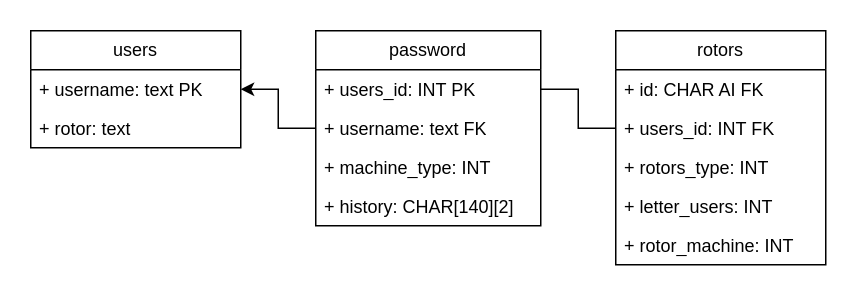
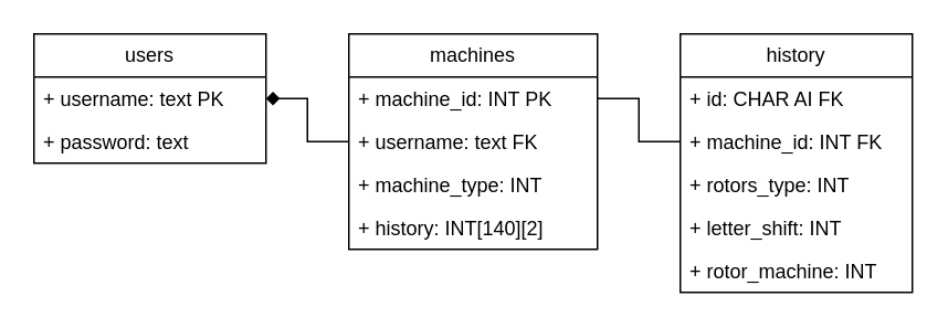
- <mxCell id="5" value="password" style="swimlane;fontStyle=0;childLayout=stackLayout;horizontal=1;startSize=26;fillColor=none;horizontalStack=0;resizeParent=1;resizeParentMax=0;resizeLast=0;collapsible=1;marginBottom=0;whiteSpace=wrap;html=1;" vertex="1" parent="1"><mxGeometry x="210" y="20" width="150" height="130" as="geometry" /></mxCell>
+ <mxCell id="5" value="machines" style="swimlane;fontStyle=0;childLayout=stackLayout;horizontal=1;startSize=26;fillColor=none;horizontalStack=0;resizeParent=1;resizeParentMax=0;resizeLast=0;collapsible=1;marginBottom=0;whiteSpace=wrap;html=1;" vertex="1" parent="1"><mxGeometry x="210" y="20" width="150" height="130" as="geometry" /></mxCell>
- <mxCell id="10" value="rotors" style="swimlane;fontStyle=0;childLayout=stackLayout;horizontal=1;startSize=26;fillColor=none;horizontalStack=0;resizeParent=1;resizeParentMax=0;resizeLast=0;collapsible=1;marginBottom=0;whiteSpace=wrap;html=1;" vertex="1" parent="1"><mxGeometry x="410" y="20" width="140" height="156" as="geometry" /></mxCell>
+ <mxCell id="10" value="history" style="swimlane;fontStyle=0;childLayout=stackLayout;horizontal=1;startSize=26;fillColor=none;horizontalStack=0;resizeParent=1;resizeParentMax=0;resizeLast=0;collapsible=1;marginBottom=0;whiteSpace=wrap;html=1;" vertex="1" parent="1"><mxGeometry x="410" y="20" width="140" height="156" as="geometry" /></mxCell>
- <mxCell id="16" style="edgeStyle=orthogonalEdgeStyle;rounded=0;orthogonalLoop=1;jettySize=auto;html=1;entryX=1;entryY=0.5;entryDx=0;entryDy=0;" edge="1" parent="1" source="7" target="3"><mxGeometry relative="1" as="geometry" /></mxCell>
+ <mxCell id="16" style="edgeStyle=orthogonalEdgeStyle;rounded=0;orthogonalLoop=1;jettySize=auto;html=1;entryX=1;entryY=0.5;entryDx=0;entryDy=0;endArrow=diamond;" edge="1" parent="1" source="7" target="3"><mxGeometry relative="1" as="geometry" /></mxCell>
- <mxCell id="6" value="+ users_id: INT PK" style="text;strokeColor=none;fillColor=none;align=left;verticalAlign=top;spacingLeft=4;spacingRight=4;overflow=hidden;rotatable=0;points=[[0,0.5],[1,0.5]];portConstraint=eastwest;whiteSpace=wrap;html=1;" vertex="1" parent="5"><mxGeometry y="26" width="150" height="26" as="geometry" /></mxCell>
+ <mxCell id="6" value="+ machine_id: INT PK" style="text;strokeColor=none;fillColor=none;align=left;verticalAlign=top;spacingLeft=4;spacingRight=4;overflow=hidden;rotatable=0;points=[[0,0.5],[1,0.5]];portConstraint=eastwest;whiteSpace=wrap;html=1;" vertex="1" parent="5"><mxGeometry y="26" width="150" height="26" as="geometry" /></mxCell>
- <mxCell id="4" value="+ rotor: text" style="text;strokeColor=none;fillColor=none;align=left;verticalAlign=top;spacingLeft=4;spacingRight=4;overflow=hidden;rotatable=0;points=[[0,0.5],[1,0.5]];portConstraint=eastwest;whiteSpace=wrap;html=1;" vertex="1" parent="2"><mxGeometry y="52" width="140" height="26" as="geometry" /></mxCell>
+ <mxCell id="4" value="+ password: text" style="text;strokeColor=none;fillColor=none;align=left;verticalAlign=top;spacingLeft=4;spacingRight=4;overflow=hidden;rotatable=0;points=[[0,0.5],[1,0.5]];portConstraint=eastwest;whiteSpace=wrap;html=1;" vertex="1" parent="2"><mxGeometry y="52" width="140" height="26" as="geometry" /></mxCell>
- <mxCell id="12" value="+ users_id&lt;span style=&quot;background-color: initial;&quot;&gt;: INT FK&lt;/span&gt;" style="text;strokeColor=none;fillColor=none;align=left;verticalAlign=top;spacingLeft=4;spacingRight=4;overflow=hidden;rotatable=0;points=[[0,0.5],[1,0.5]];portConstraint=eastwest;whiteSpace=wrap;html=1;" vertex="1" parent="10"><mxGeometry y="52" width="140" height="26" as="geometry" /></mxCell>
+ <mxCell id="12" value="+ machine_id&lt;span style=&quot;background-color: initial;&quot;&gt;: INT FK&lt;/span&gt;" style="text;strokeColor=none;fillColor=none;align=left;verticalAlign=top;spacingLeft=4;spacingRight=4;overflow=hidden;rotatable=0;points=[[0,0.5],[1,0.5]];portConstraint=eastwest;whiteSpace=wrap;html=1;" vertex="1" parent="10"><mxGeometry y="52" width="140" height="26" as="geometry" /></mxCell>
- <mxCell id="14" value="+ letter_users&lt;span style=&quot;background-color: initial;&quot;&gt;: INT&lt;/span&gt;" style="text;strokeColor=none;fillColor=none;align=left;verticalAlign=top;spacingLeft=4;spacingRight=4;overflow=hidden;rotatable=0;points=[[0,0.5],[1,0.5]];portConstraint=eastwest;whiteSpace=wrap;html=1;" vertex="1" parent="10"><mxGeometry y="104" width="140" height="26" as="geometry" /></mxCell>
+ <mxCell id="14" value="+ letter_shift&lt;span style=&quot;background-color: initial;&quot;&gt;: INT&lt;/span&gt;" style="text;strokeColor=none;fillColor=none;align=left;verticalAlign=top;spacingLeft=4;spacingRight=4;overflow=hidden;rotatable=0;points=[[0,0.5],[1,0.5]];portConstraint=eastwest;whiteSpace=wrap;html=1;" vertex="1" parent="10"><mxGeometry y="104" width="140" height="26" as="geometry" /></mxCell>
- <mxCell id="9" value="+ history: CHAR[140][2]" style="text;strokeColor=none;fillColor=none;align=left;verticalAlign=top;spacingLeft=4;spacingRight=4;overflow=hidden;rotatable=0;points=[[0,0.5],[1,0.5]];portConstraint=eastwest;whiteSpace=wrap;html=1;" vertex="1" parent="5"><mxGeometry y="104" width="150" height="26" as="geometry" /></mxCell>
+ <mxCell id="9" value="+ history: INT[140][2]" style="text;strokeColor=none;fillColor=none;align=left;verticalAlign=top;spacingLeft=4;spacingRight=4;overflow=hidden;rotatable=0;points=[[0,0.5],[1,0.5]];portConstraint=eastwest;whiteSpace=wrap;html=1;" vertex="1" parent="5"><mxGeometry y="104" width="150" height="26" as="geometry" /></mxCell>
